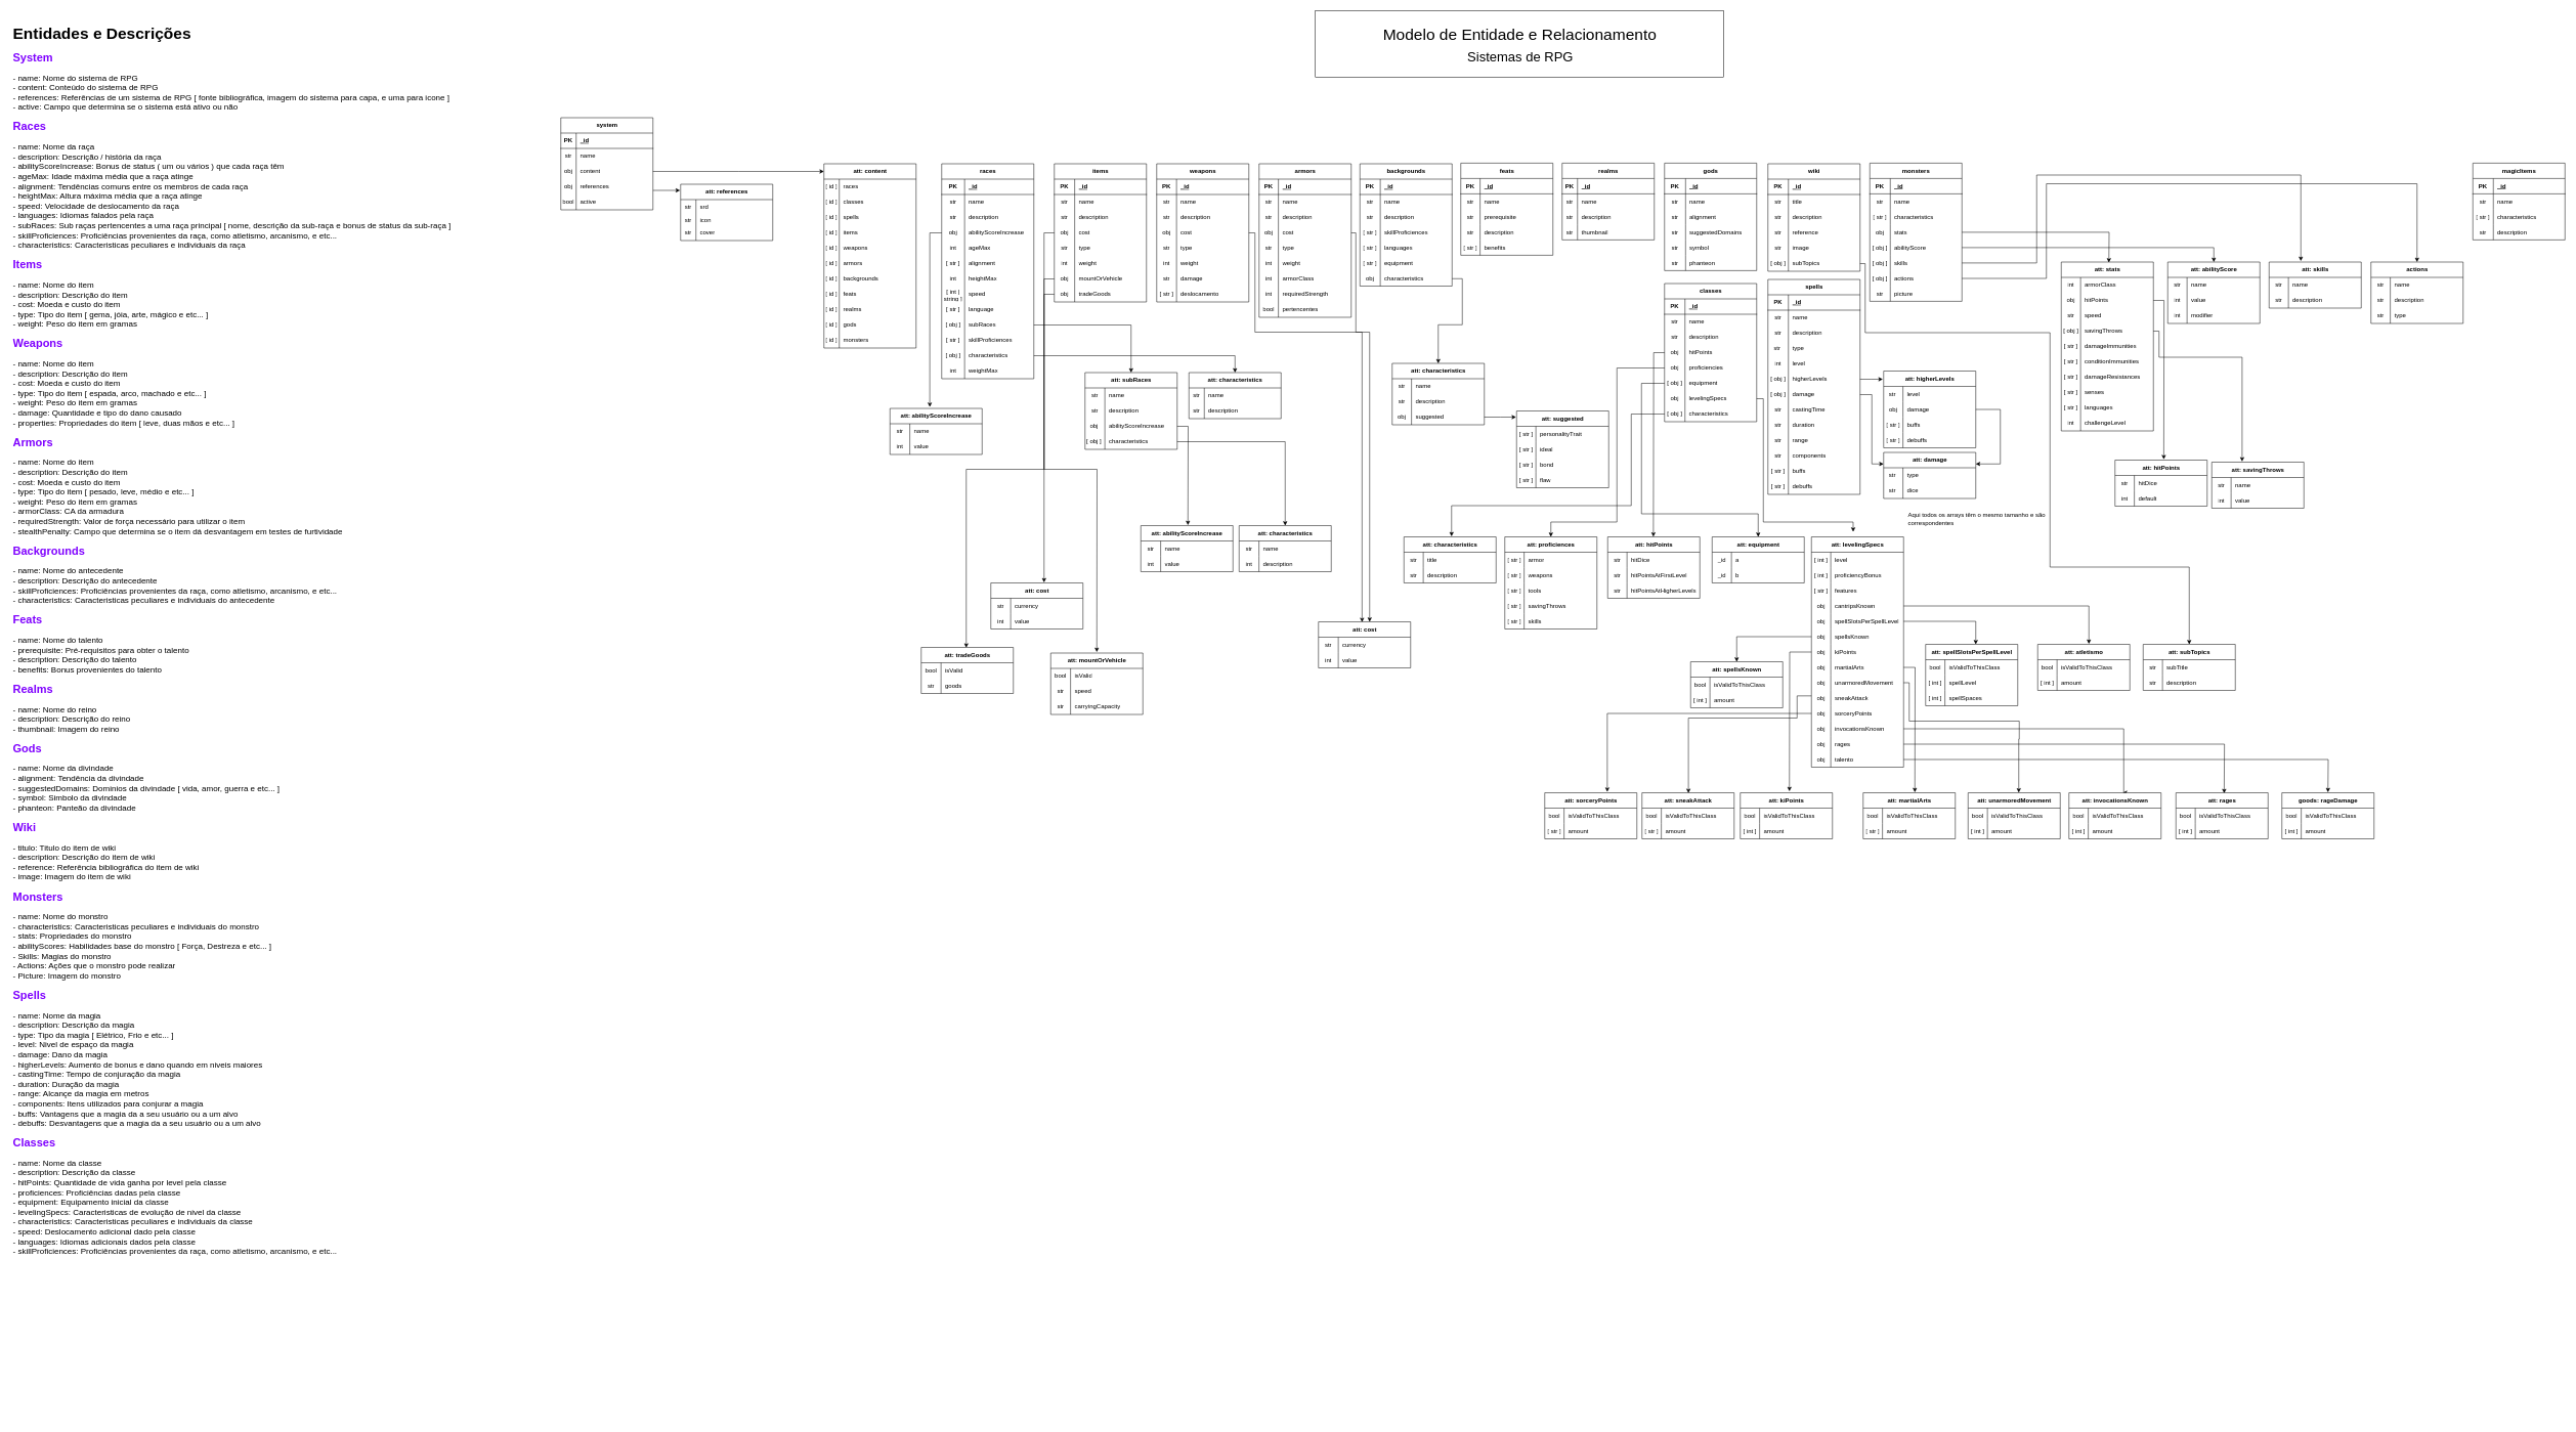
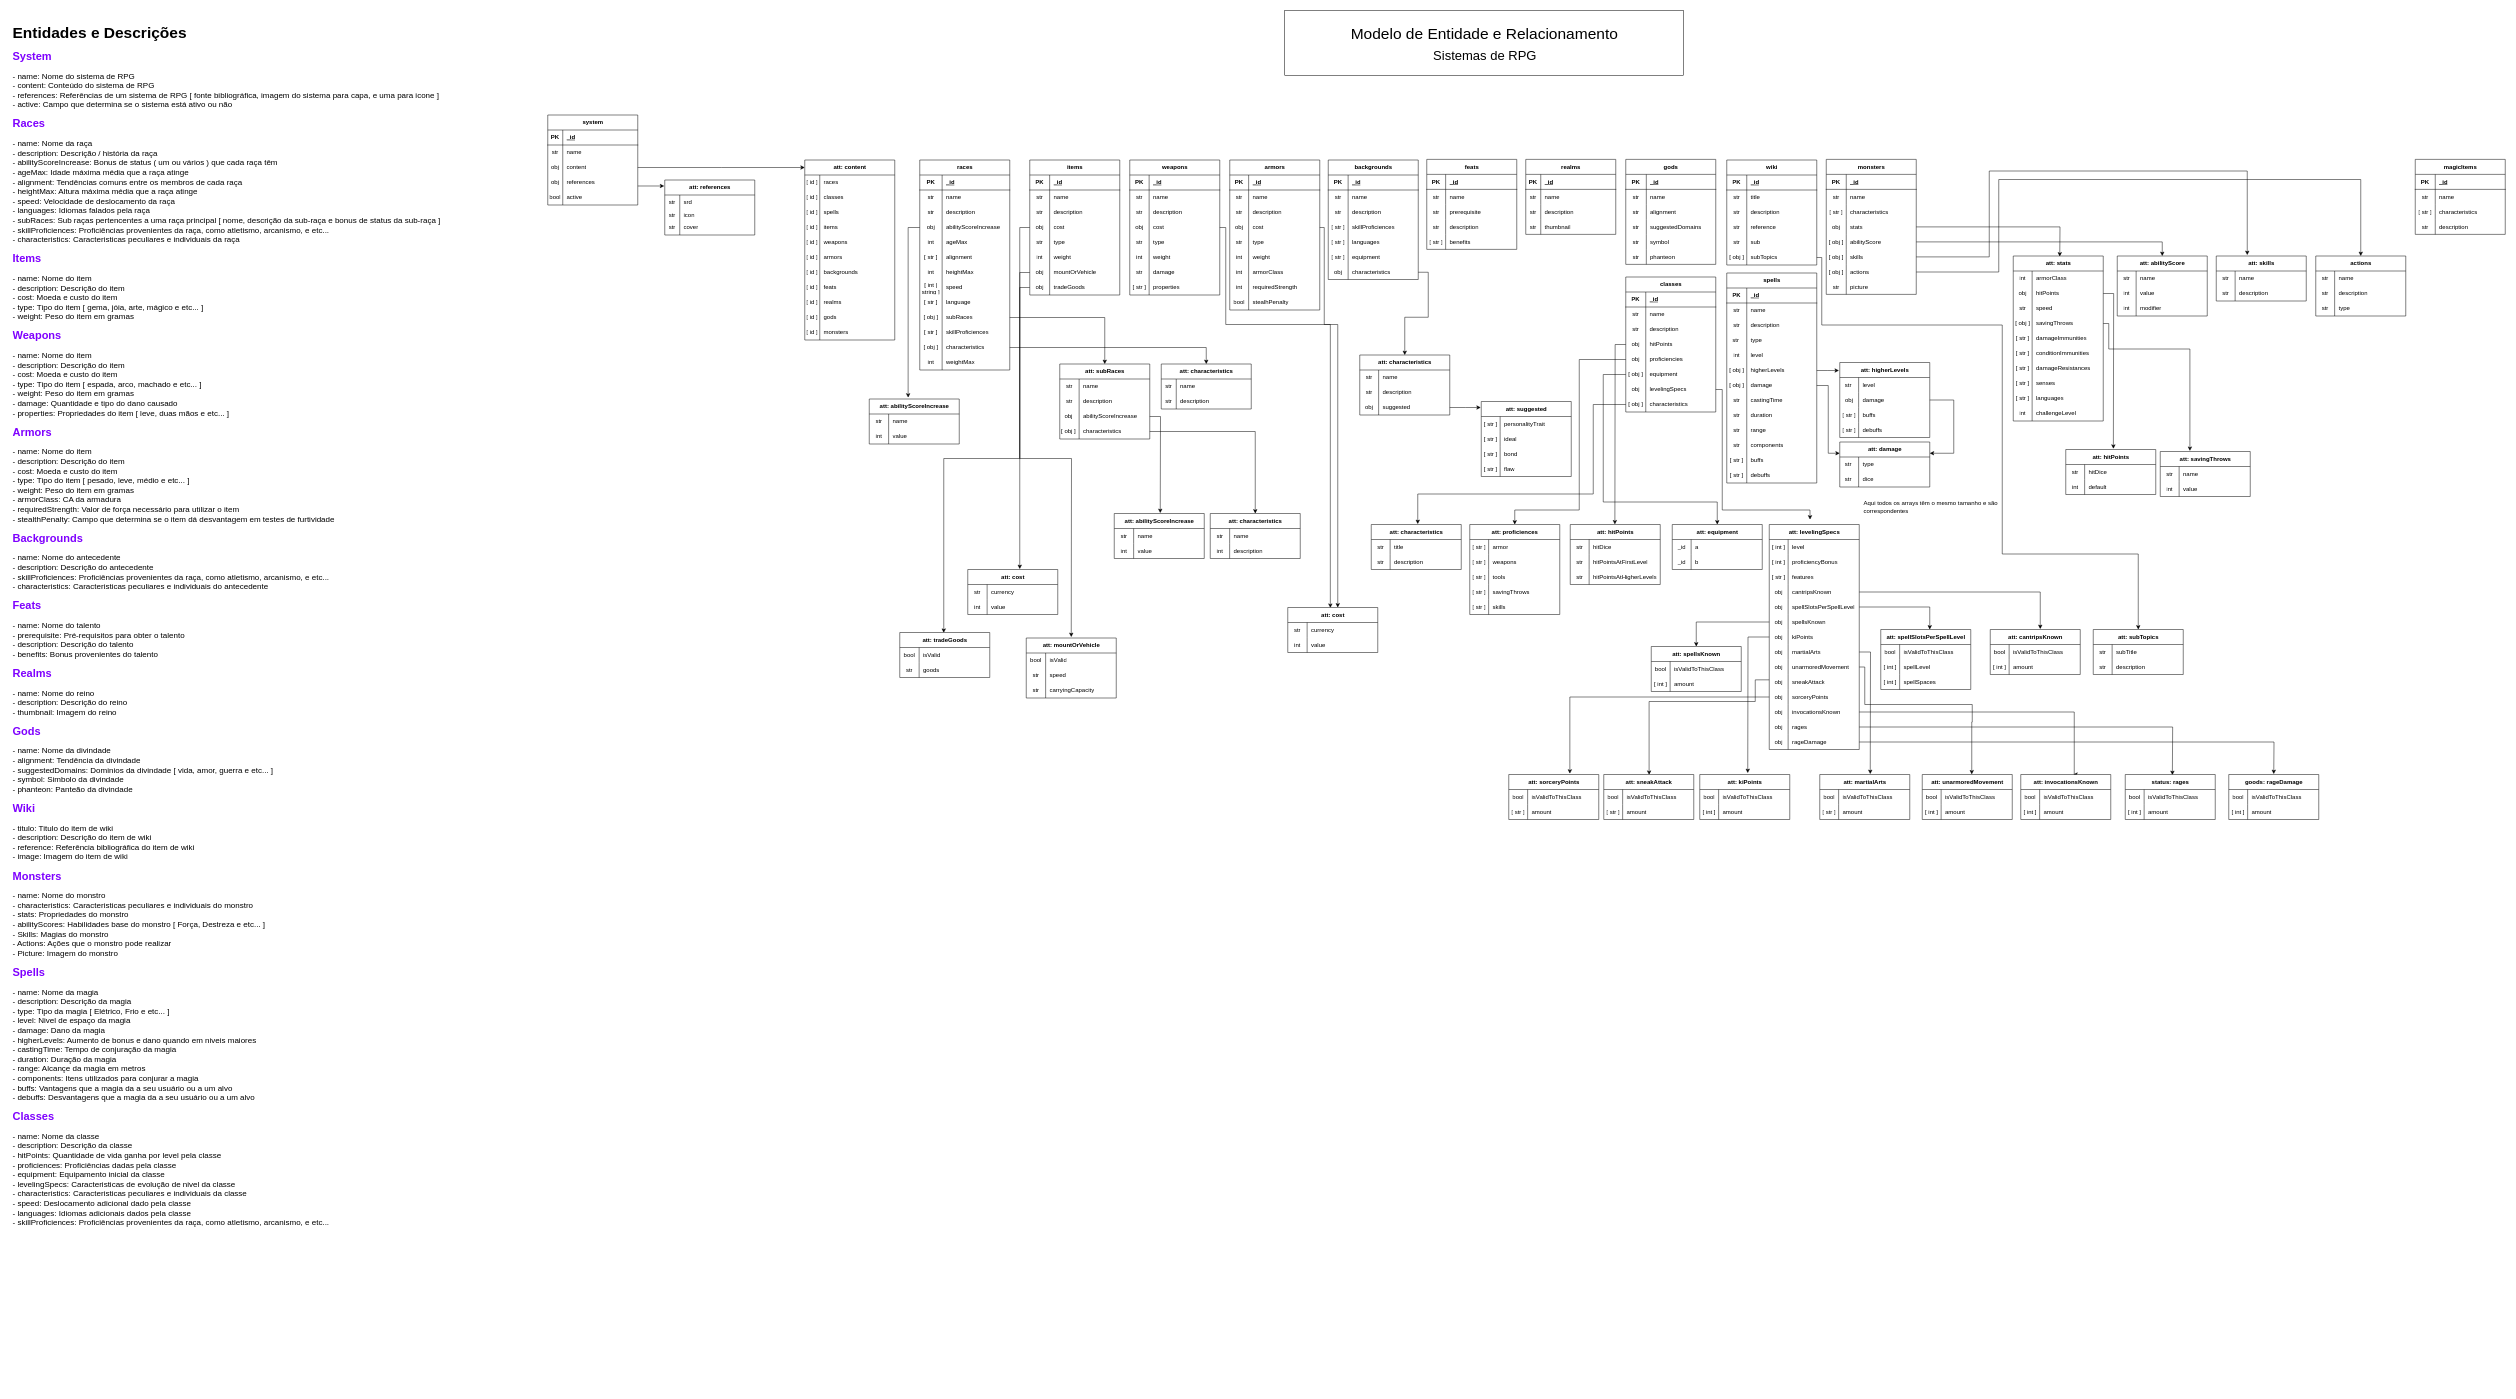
- <mxCell id="317" value="image" style="shape=partialRectangle;connectable=0;fillColor=none;top=0;left=0;bottom=0;right=0;align=left;spacingLeft=6;overflow=hidden;whiteSpace=wrap;html=1;" parent="315" vertex="1"><mxGeometry x="40" width="140" height="30" as="geometry"><mxRectangle width="140" height="30" as="alternateBounds" /></mxGeometry></mxCell>
+ <mxCell id="317" value="sub" style="shape=partialRectangle;connectable=0;fillColor=none;top=0;left=0;bottom=0;right=0;align=left;spacingLeft=6;overflow=hidden;whiteSpace=wrap;html=1;" parent="315" vertex="1"><mxGeometry x="40" width="140" height="30" as="geometry"><mxRectangle width="140" height="30" as="alternateBounds" /></mxGeometry></mxCell>
- <mxCell id="178" value="deslocamento" style="shape=partialRectangle;connectable=0;fillColor=none;top=0;left=0;bottom=0;right=0;align=left;spacingLeft=6;overflow=hidden;whiteSpace=wrap;html=1;" parent="176" vertex="1"><mxGeometry x="38.75" width="141.25" height="30" as="geometry"><mxRectangle width="141.25" height="30" as="alternateBounds" /></mxGeometry></mxCell>
+ <mxCell id="178" value="properties" style="shape=partialRectangle;connectable=0;fillColor=none;top=0;left=0;bottom=0;right=0;align=left;spacingLeft=6;overflow=hidden;whiteSpace=wrap;html=1;" parent="176" vertex="1"><mxGeometry x="38.75" width="141.25" height="30" as="geometry"><mxRectangle width="141.25" height="30" as="alternateBounds" /></mxGeometry></mxCell>
- <mxCell id="206" value="pertencentes" style="shape=partialRectangle;connectable=0;fillColor=none;top=0;left=0;bottom=0;right=0;align=left;spacingLeft=6;overflow=hidden;whiteSpace=wrap;html=1;" parent="204" vertex="1"><mxGeometry x="37.75" width="142.25" height="30" as="geometry"><mxRectangle width="142.25" height="30" as="alternateBounds" /></mxGeometry></mxCell>
+ <mxCell id="206" value="stealhPenalty" style="shape=partialRectangle;connectable=0;fillColor=none;top=0;left=0;bottom=0;right=0;align=left;spacingLeft=6;overflow=hidden;whiteSpace=wrap;html=1;" parent="204" vertex="1"><mxGeometry x="37.75" width="142.25" height="30" as="geometry"><mxRectangle width="142.25" height="30" as="alternateBounds" /></mxGeometry></mxCell>
- <mxCell id="492" value="att: atletismo" style="shape=table;startSize=30;container=1;collapsible=1;childLayout=tableLayout;fixedRows=1;rowLines=0;fontStyle=1;align=center;resizeLast=1;html=1;" parent="1" vertex="1"><mxGeometry x="3980" y="1258" width="180" height="90" as="geometry" /></mxCell>
+ <mxCell id="492" value="att: cantripsKnown" style="shape=table;startSize=30;container=1;collapsible=1;childLayout=tableLayout;fixedRows=1;rowLines=0;fontStyle=1;align=center;resizeLast=1;html=1;" parent="1" vertex="1"><mxGeometry x="3980" y="1258" width="180" height="90" as="geometry" /></mxCell>
- <mxCell id="479" value="talento" style="shape=partialRectangle;connectable=0;fillColor=none;top=0;left=0;bottom=0;right=0;align=left;spacingLeft=6;overflow=hidden;whiteSpace=wrap;html=1;" vertex="1" parent="477"><mxGeometry x="37.75" width="142.25" height="30" as="geometry"><mxRectangle width="142.25" height="30" as="alternateBounds" /></mxGeometry></mxCell>
+ <mxCell id="479" value="rageDamage" style="shape=partialRectangle;connectable=0;fillColor=none;top=0;left=0;bottom=0;right=0;align=left;spacingLeft=6;overflow=hidden;whiteSpace=wrap;html=1;" vertex="1" parent="477"><mxGeometry x="37.75" width="142.25" height="30" as="geometry"><mxRectangle width="142.25" height="30" as="alternateBounds" /></mxGeometry></mxCell>
- <mxCell id="746" value="att: rages" style="shape=table;startSize=30;container=1;collapsible=1;childLayout=tableLayout;fixedRows=1;rowLines=0;fontStyle=1;align=center;resizeLast=1;html=1;" vertex="1" parent="1"><mxGeometry x="4250" y="1548" width="180" height="90" as="geometry" /></mxCell>
+ <mxCell id="746" value="status: rages" style="shape=table;startSize=30;container=1;collapsible=1;childLayout=tableLayout;fixedRows=1;rowLines=0;fontStyle=1;align=center;resizeLast=1;html=1;" vertex="1" parent="1"><mxGeometry x="4250" y="1548" width="180" height="90" as="geometry" /></mxCell>
